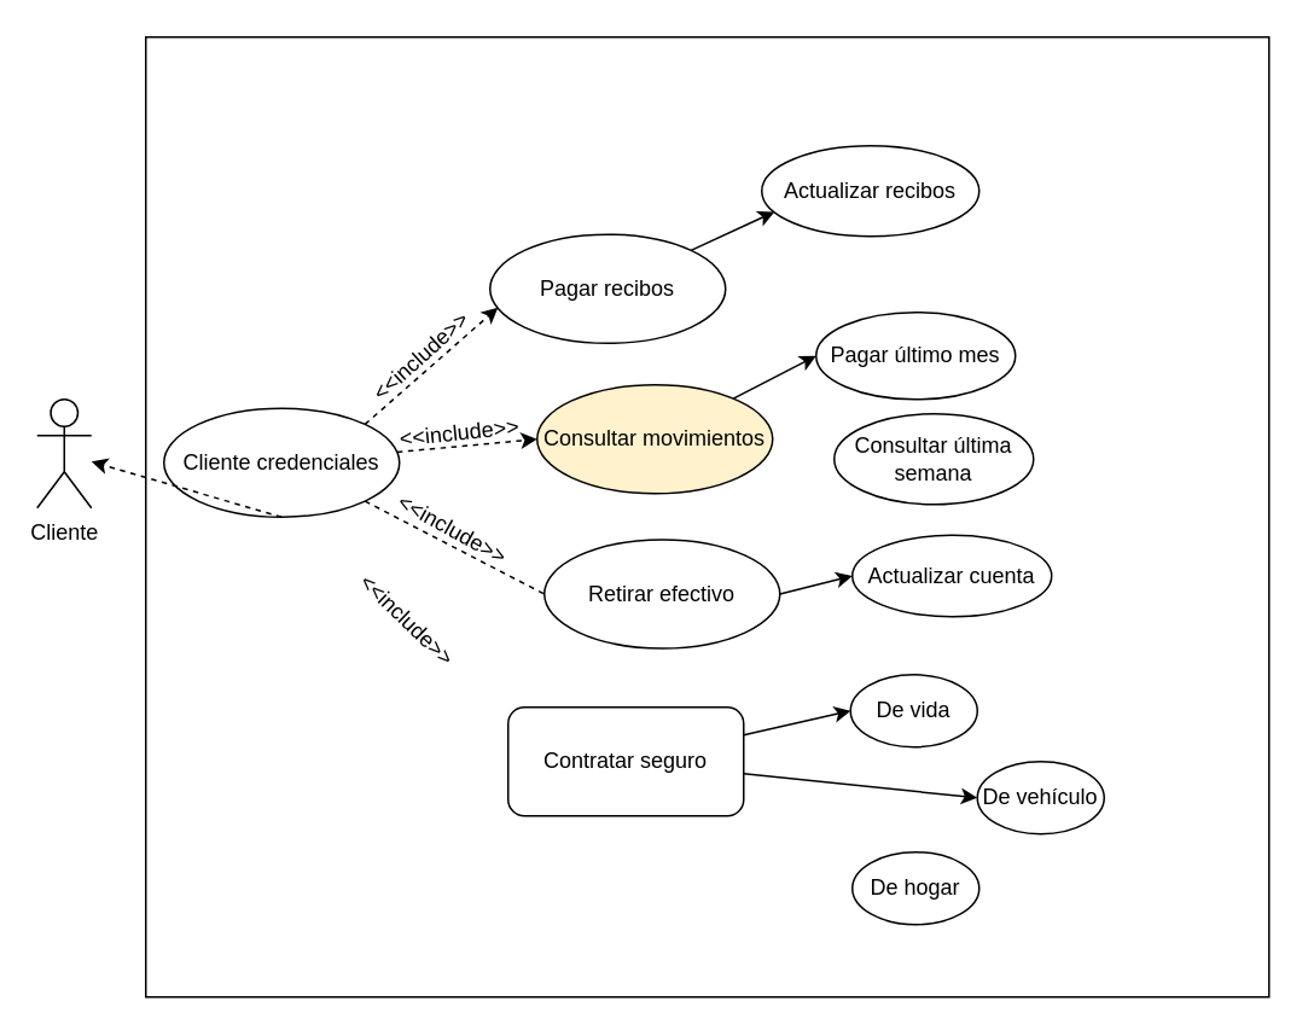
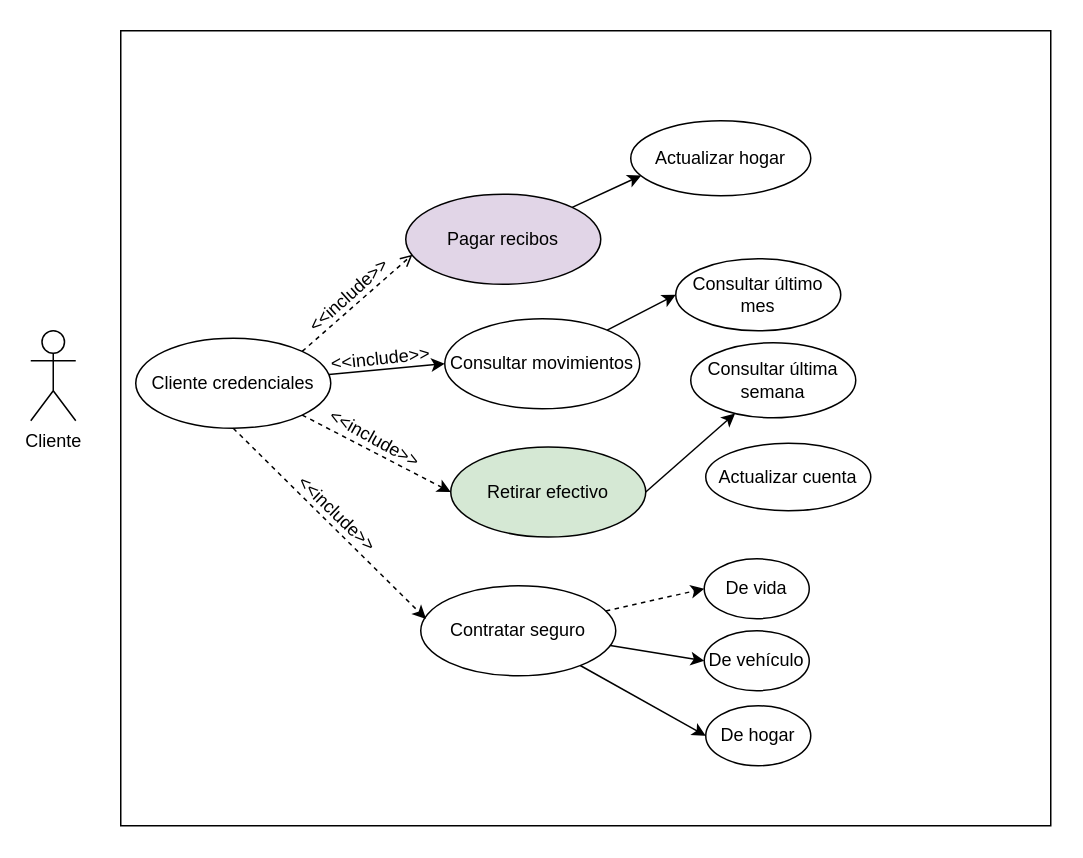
- <mxCell id="14" value="Actualizar recibos" style="ellipse;whiteSpace=wrap;html=1;" vertex="1" parent="1"><mxGeometry x="420" y="80" width="120" height="50" as="geometry" /></mxCell>
+ <mxCell id="14" value="Actualizar hogar" style="ellipse;whiteSpace=wrap;html=1;" vertex="1" parent="1"><mxGeometry x="420" y="80" width="120" height="50" as="geometry" /></mxCell>
- <mxCell id="8" value="Pagar recibos" style="ellipse;whiteSpace=wrap;html=1;" vertex="1" parent="1"><mxGeometry x="270" y="129" width="130" height="60" as="geometry" /></mxCell>
+ <mxCell id="8" value="Pagar recibos" style="ellipse;whiteSpace=wrap;html=1;fillColor=#e1d5e7;" vertex="1" parent="1"><mxGeometry x="270" y="129" width="130" height="60" as="geometry" /></mxCell>
- <mxCell id="4" style="rounded=0;orthogonalLoop=1;jettySize=auto;html=1;exitX=1;exitY=0;exitDx=0;exitDy=0;entryX=0.034;entryY=0.672;entryDx=0;entryDy=0;dashed=1;entryPerimeter=0;" edge="1" parent="1" source="7" target="8"><mxGeometry relative="1" as="geometry" /></mxCell>
+ <mxCell id="4" style="rounded=0;orthogonalLoop=1;jettySize=auto;html=1;exitX=1;exitY=0;exitDx=0;exitDy=0;entryX=0.034;entryY=0.672;entryDx=0;entryDy=0;dashed=1;entryPerimeter=0;endArrow=open;" edge="1" parent="1" source="7" target="8"><mxGeometry relative="1" as="geometry" /></mxCell>
- <mxCell id="12" value="Pagar último mes" style="ellipse;whiteSpace=wrap;html=1;" vertex="1" parent="1"><mxGeometry x="450" y="172" width="110" height="48" as="geometry" /></mxCell>
+ <mxCell id="12" value="Consultar último mes" style="ellipse;whiteSpace=wrap;html=1;" vertex="1" parent="1"><mxGeometry x="450" y="172" width="110" height="48" as="geometry" /></mxCell>
- <mxCell id="11" value="Consultar movimientos" style="ellipse;whiteSpace=wrap;html=1;fillColor=#fff2cc;" vertex="1" parent="1"><mxGeometry x="296" y="212" width="130" height="60" as="geometry" /></mxCell>
+ <mxCell id="11" value="Consultar movimientos" style="ellipse;whiteSpace=wrap;html=1;" vertex="1" parent="1"><mxGeometry x="296" y="212" width="130" height="60" as="geometry" /></mxCell>
- <mxCell id="5" style="rounded=0;orthogonalLoop=1;jettySize=auto;html=1;entryX=0;entryY=0.5;entryDx=0;entryDy=0;dashed=1;" edge="1" parent="1" source="7" target="11"><mxGeometry relative="1" as="geometry" /></mxCell>
+ <mxCell id="5" style="rounded=0;orthogonalLoop=1;jettySize=auto;html=1;entryX=0;entryY=0.5;entryDx=0;entryDy=0;dashed=0;" edge="1" parent="1" source="7" target="11"><mxGeometry relative="1" as="geometry" /></mxCell>
- <mxCell id="25" style="rounded=0;orthogonalLoop=1;jettySize=auto;html=1;exitX=0.5;exitY=1;exitDx=0;exitDy=0;dashed=1;" edge="1" parent="1" source="7" target="3"><mxGeometry relative="1" as="geometry" /></mxCell>
+ <mxCell id="25" style="rounded=0;orthogonalLoop=1;jettySize=auto;html=1;exitX=0.5;exitY=1;exitDx=0;exitDy=0;entryX=0.027;entryY=0.368;entryDx=0;entryDy=0;entryPerimeter=0;dashed=1;" edge="1" parent="1" source="7" target="24"><mxGeometry relative="1" as="geometry" /></mxCell>
- <mxCell id="16" style="rounded=0;orthogonalLoop=1;jettySize=auto;html=1;exitX=1;exitY=0.5;exitDx=0;exitDy=0;entryX=0;entryY=0.5;entryDx=0;entryDy=0;" edge="1" parent="1" source="17" target="20"><mxGeometry relative="1" as="geometry" /></mxCell>
+ <mxCell id="16" style="rounded=0;orthogonalLoop=1;jettySize=auto;html=1;exitX=1;exitY=0.5;exitDx=0;exitDy=0;" edge="1" parent="1" source="17" target="13"><mxGeometry relative="1" as="geometry" /></mxCell>
- <mxCell id="6" style="rounded=0;orthogonalLoop=1;jettySize=auto;html=1;exitX=1;exitY=1;exitDx=0;exitDy=0;entryX=0;entryY=0.5;entryDx=0;entryDy=0;dashed=1;endArrow=none;" edge="1" parent="1" source="7" target="17"><mxGeometry relative="1" as="geometry" /></mxCell>
+ <mxCell id="6" style="rounded=0;orthogonalLoop=1;jettySize=auto;html=1;exitX=1;exitY=1;exitDx=0;exitDy=0;entryX=0;entryY=0.5;entryDx=0;entryDy=0;dashed=1;" edge="1" parent="1" source="7" target="17"><mxGeometry relative="1" as="geometry" /></mxCell>
- <mxCell id="17" value="Retirar efectivo" style="ellipse;whiteSpace=wrap;html=1;" vertex="1" parent="1"><mxGeometry x="300" y="297.5" width="130" height="60" as="geometry" /></mxCell>
+ <mxCell id="17" value="Retirar efectivo" style="ellipse;whiteSpace=wrap;html=1;fillColor=#d5e8d4;" vertex="1" parent="1"><mxGeometry x="300" y="297.5" width="130" height="60" as="geometry" /></mxCell>
- <mxCell id="21" style="rounded=0;orthogonalLoop=1;jettySize=auto;html=1;entryX=0;entryY=0.5;entryDx=0;entryDy=0;" edge="1" parent="1" source="24" target="27"><mxGeometry relative="1" as="geometry" /></mxCell>
+ <mxCell id="21" style="rounded=0;orthogonalLoop=1;jettySize=auto;html=1;entryX=0;entryY=0.5;entryDx=0;entryDy=0;dashed=1;" edge="1" parent="1" source="24" target="27"><mxGeometry relative="1" as="geometry" /></mxCell>
- <mxCell id="24" value="Contratar seguro" style="whiteSpace=wrap;html=1;rounded=1;" vertex="1" parent="1"><mxGeometry x="280" y="390" width="130" height="60" as="geometry" /></mxCell>
+ <mxCell id="24" value="Contratar seguro" style="ellipse;whiteSpace=wrap;html=1;" vertex="1" parent="1"><mxGeometry x="280" y="390" width="130" height="60" as="geometry" /></mxCell>
- <mxCell id="28" value="De vehículo" style="ellipse;whiteSpace=wrap;html=1;" vertex="1" parent="1"><mxGeometry x="539" y="420" width="70" height="40" as="geometry" /></mxCell>
+ <mxCell id="28" value="De vehículo" style="ellipse;whiteSpace=wrap;html=1;" vertex="1" parent="1"><mxGeometry x="469" y="420" width="70" height="40" as="geometry" /></mxCell>
+ <mxCell id="23" style="rounded=0;orthogonalLoop=1;jettySize=auto;html=1;entryX=0;entryY=0.5;entryDx=0;entryDy=0;" edge="1" parent="1" source="24" target="29"><mxGeometry relative="1" as="geometry" /></mxCell>
